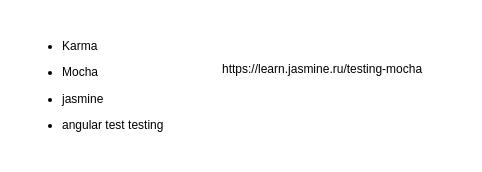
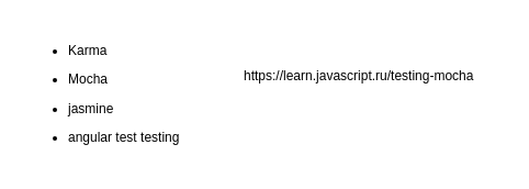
- <mxCell id="3" value="https://learn.jasmine.ru/testing-mocha" style="text;whiteSpace=wrap;html=1;" parent="1" vertex="1"><mxGeometry x="220" y="55" width="240" height="30" as="geometry" /></mxCell>
+ <mxCell id="3" value="https://learn.javascript.ru/testing-mocha" style="text;whiteSpace=wrap;html=1;" parent="1" vertex="1"><mxGeometry x="220" y="55" width="240" height="30" as="geometry" /></mxCell>
